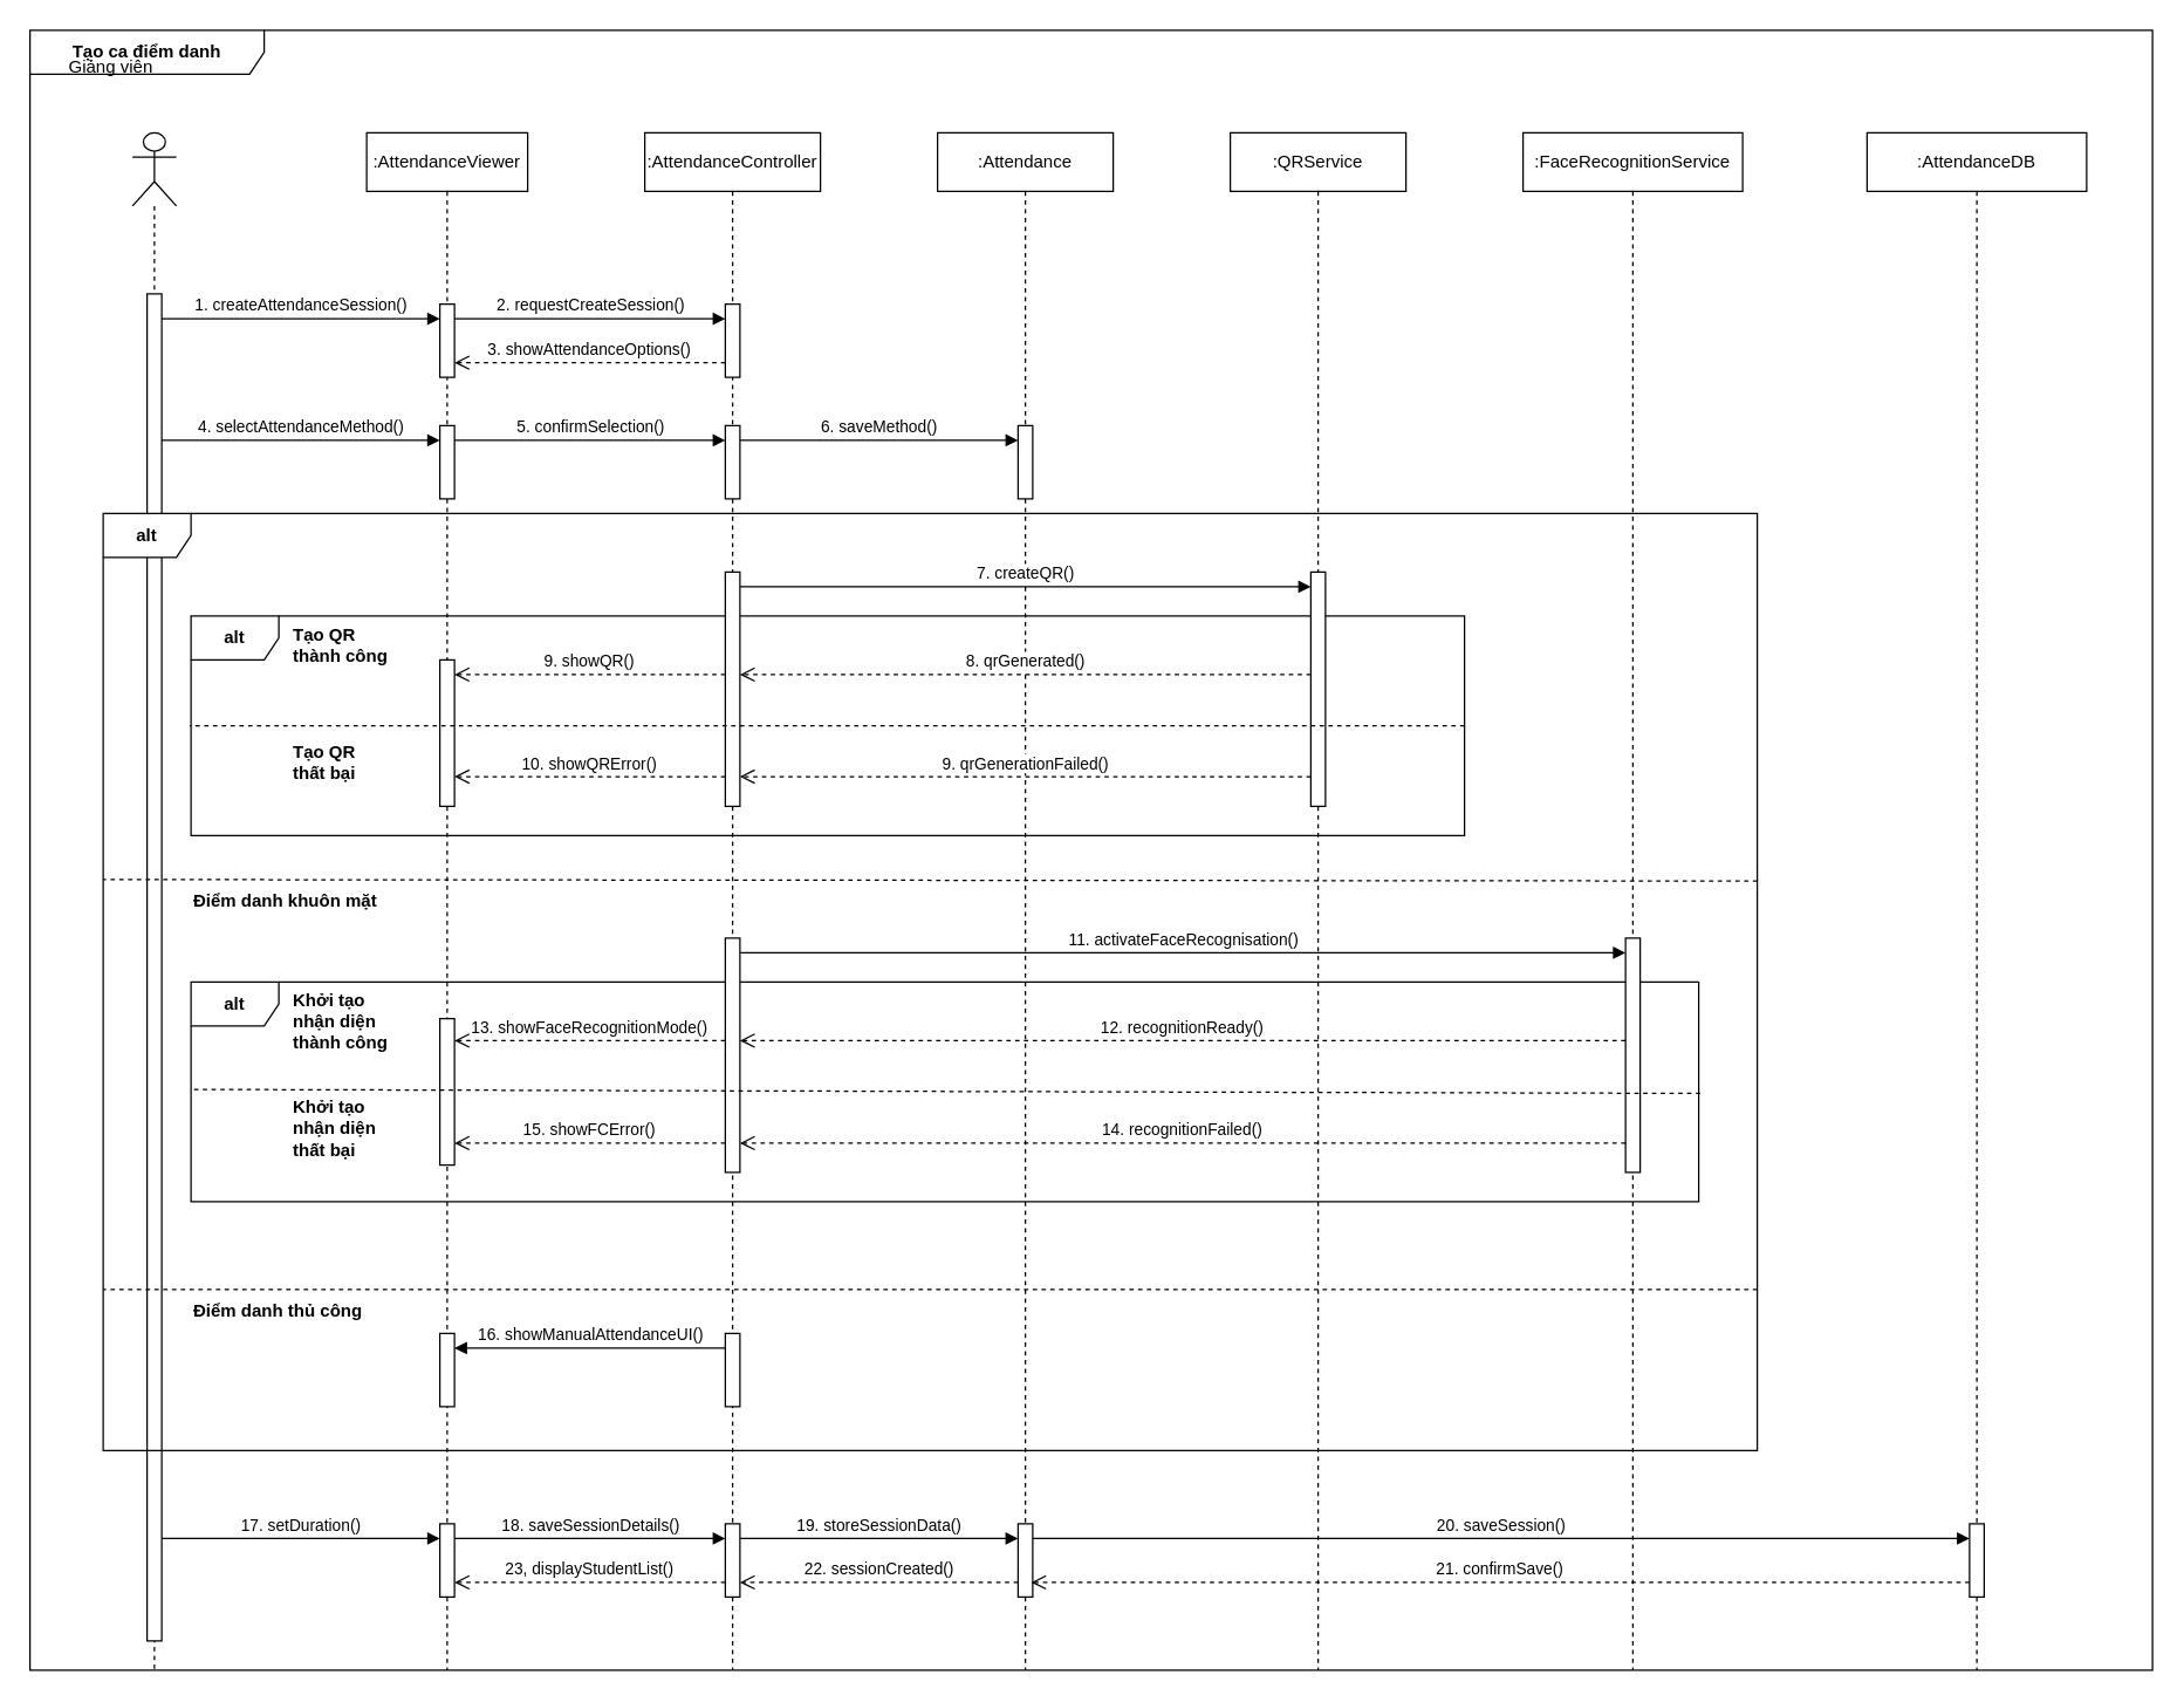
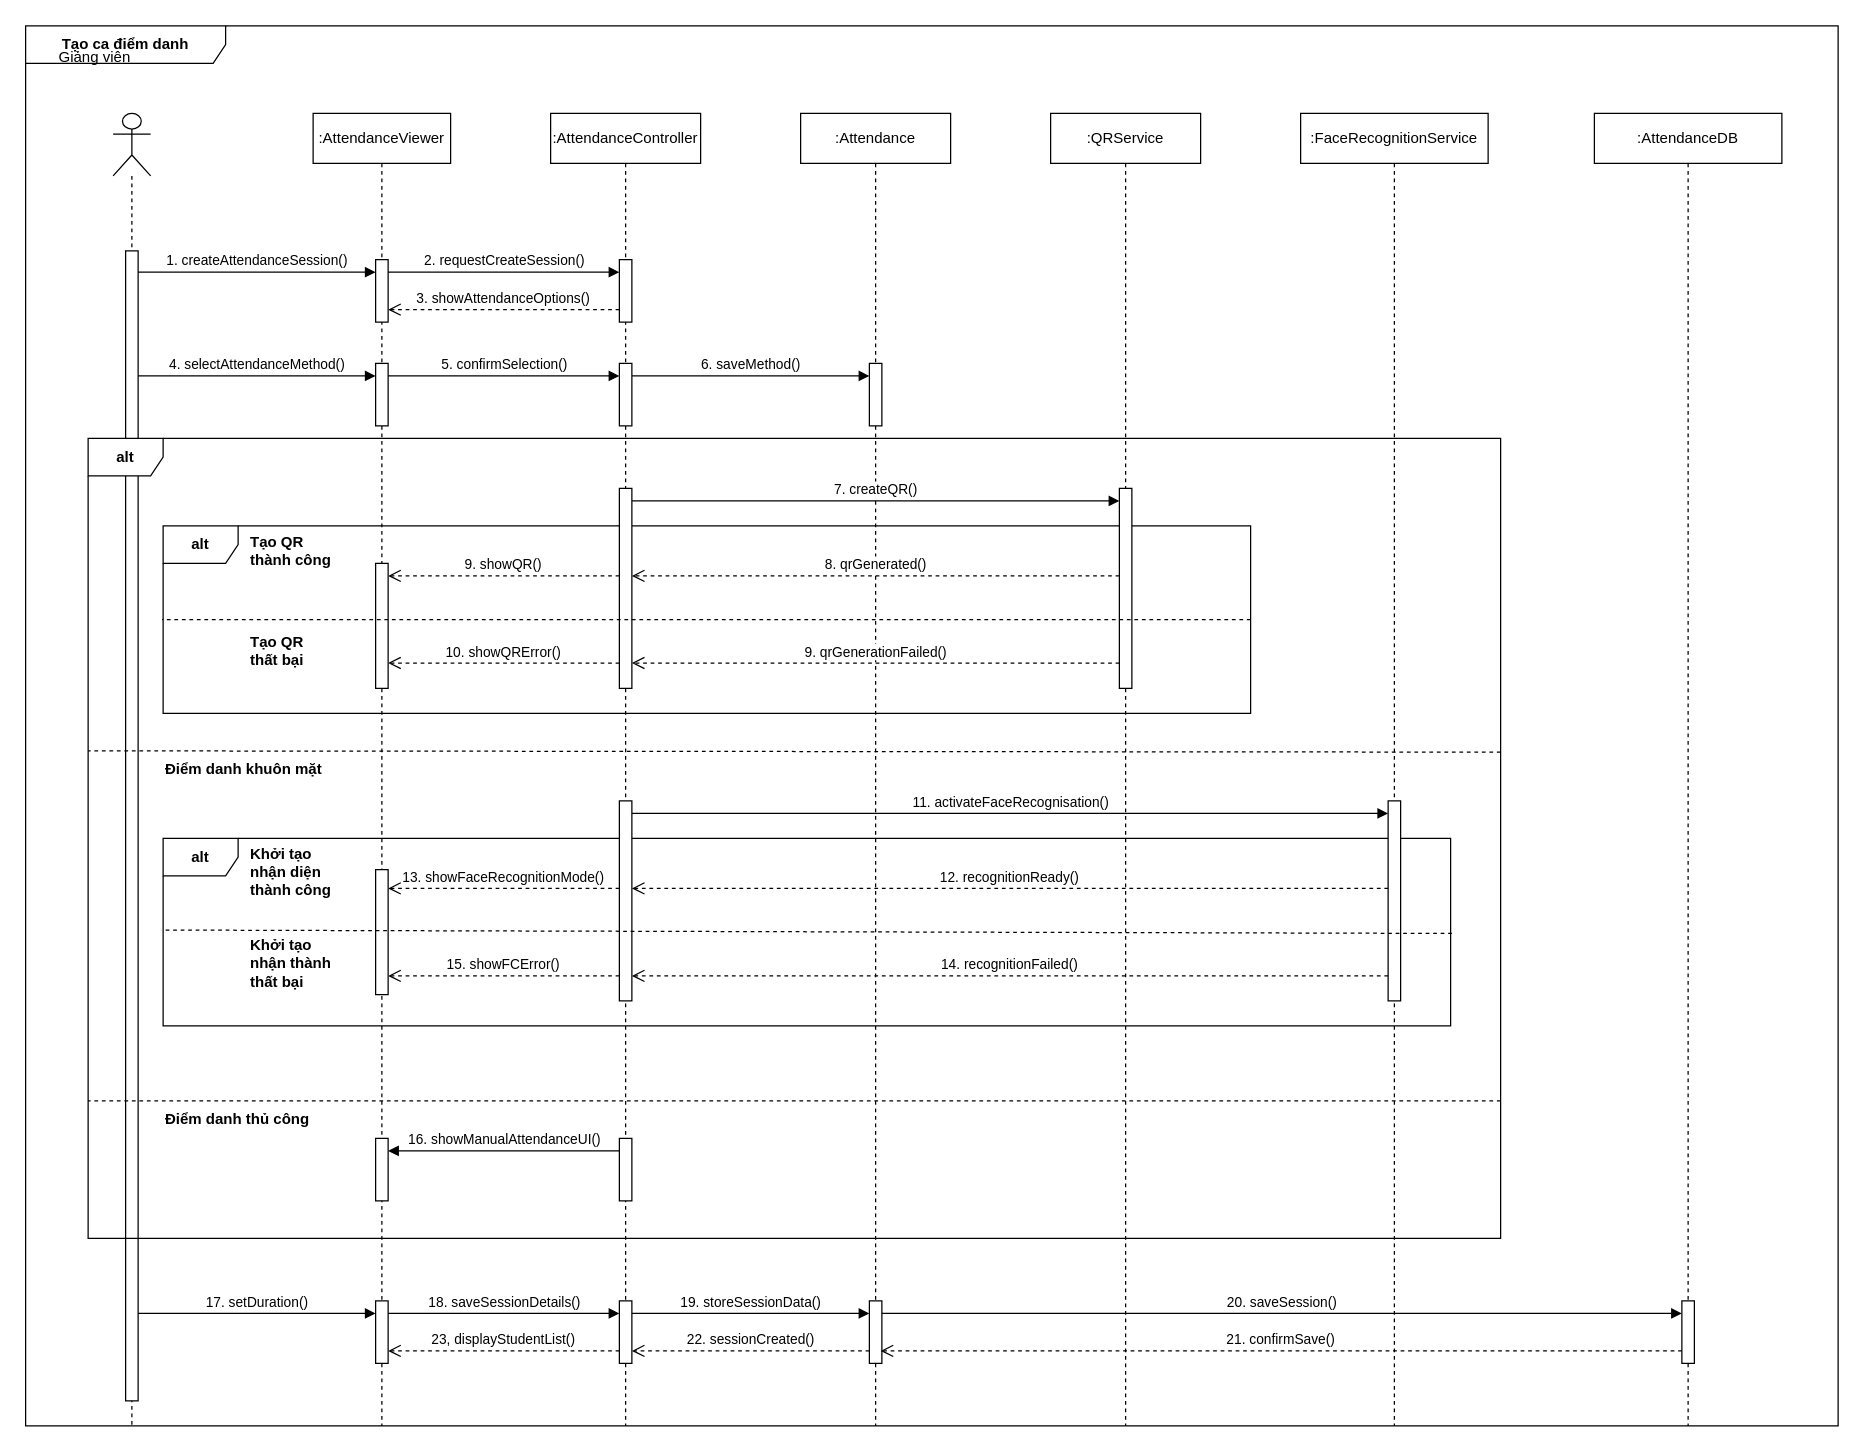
- <mxCell id="65" value="&lt;b&gt;Khởi tạo&amp;nbsp;&lt;/b&gt;&lt;div&gt;&lt;b&gt;nhận diện&amp;nbsp;&lt;/b&gt;&lt;/div&gt;&lt;div&gt;&lt;b&gt;thất bại&lt;/b&gt;&lt;/div&gt;" style="text;html=1;align=left;verticalAlign=middle;resizable=0;points=[];autosize=1;strokeColor=none;fillColor=none;" vertex="1" parent="1"><mxGeometry x="198" y="740" width="80" height="60" as="geometry" /></mxCell>
+ <mxCell id="65" value="&lt;b&gt;Khởi tạo&amp;nbsp;&lt;/b&gt;&lt;div&gt;&lt;b&gt;nhận thành&amp;nbsp;&lt;/b&gt;&lt;/div&gt;&lt;div&gt;&lt;b&gt;thất bại&lt;/b&gt;&lt;/div&gt;" style="text;html=1;align=left;verticalAlign=middle;resizable=0;points=[];autosize=1;strokeColor=none;fillColor=none;" vertex="1" parent="1"><mxGeometry x="198" y="740" width="80" height="60" as="geometry" /></mxCell>
